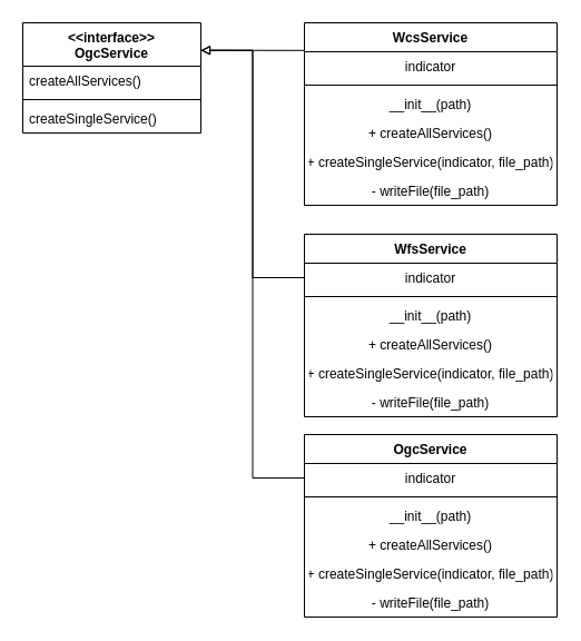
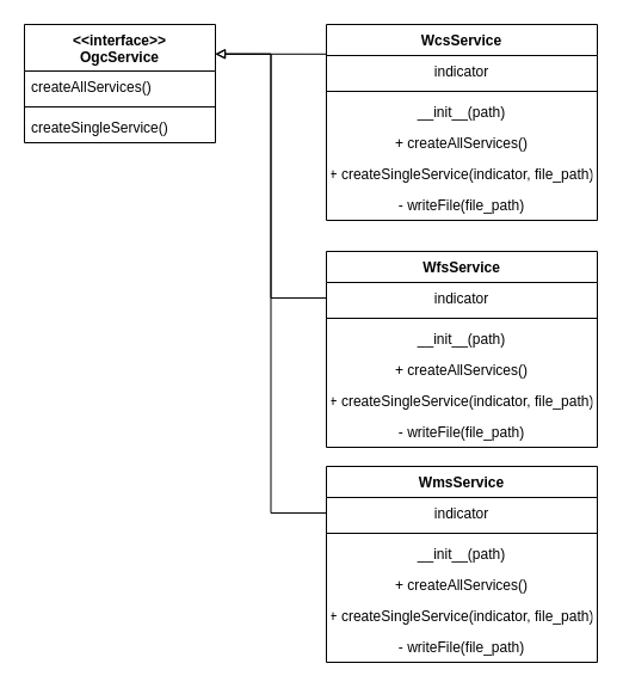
- <mxCell id="21" value="OgcService" style="swimlane;fontStyle=1;align=center;verticalAlign=top;childLayout=stackLayout;horizontal=1;startSize=26;horizontalStack=0;resizeParent=1;resizeParentMax=0;resizeLast=0;collapsible=1;marginBottom=0;" vertex="1" parent="1"><mxGeometry x="273" y="390" width="227" height="164" as="geometry" /></mxCell>
+ <mxCell id="21" value="WmsService" style="swimlane;fontStyle=1;align=center;verticalAlign=top;childLayout=stackLayout;horizontal=1;startSize=26;horizontalStack=0;resizeParent=1;resizeParentMax=0;resizeLast=0;collapsible=1;marginBottom=0;" vertex="1" parent="1"><mxGeometry x="273" y="390" width="227" height="164" as="geometry" /></mxCell>
